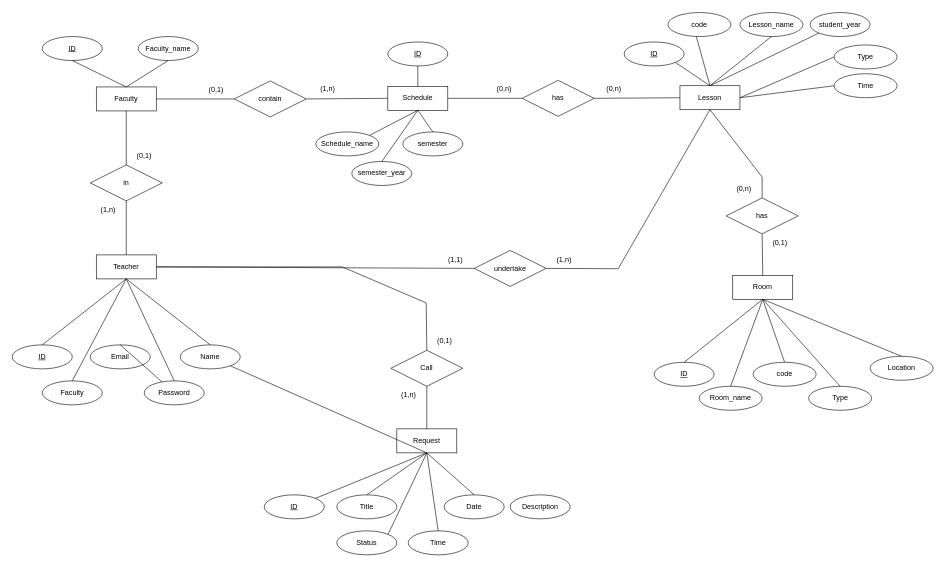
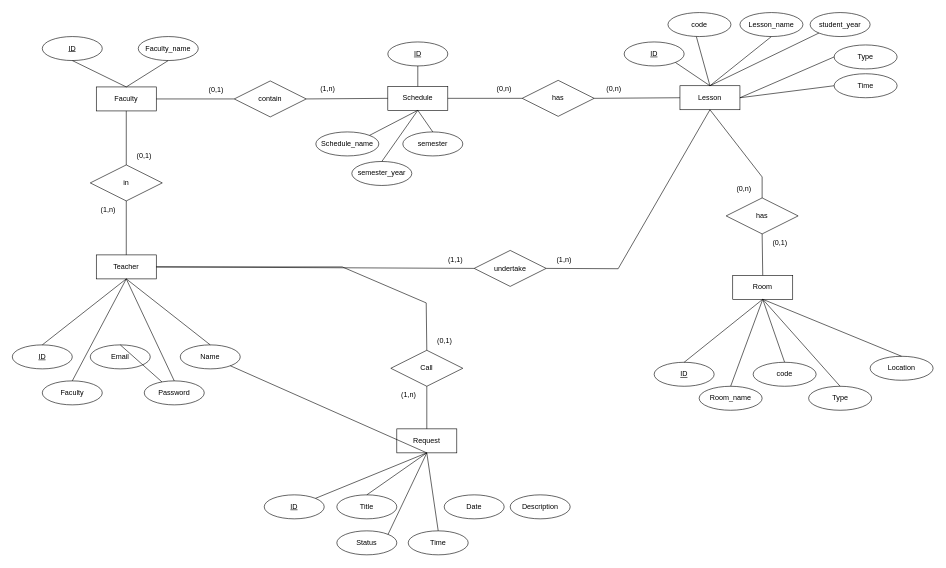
- <mxCell id="51" value="" style="endArrow=none;html=1;rounded=0;exitX=0.5;exitY=1;exitDx=0;exitDy=0;entryX=0.5;entryY=0;entryDx=0;entryDy=0;" parent="1" source="7" target="45" edge="1"><mxGeometry width="50" height="50" relative="1" as="geometry"><mxPoint x="790" y="1014" as="sourcePoint" /><mxPoint x="870" y="1014" as="targetPoint" /></mxGeometry></mxCell>
